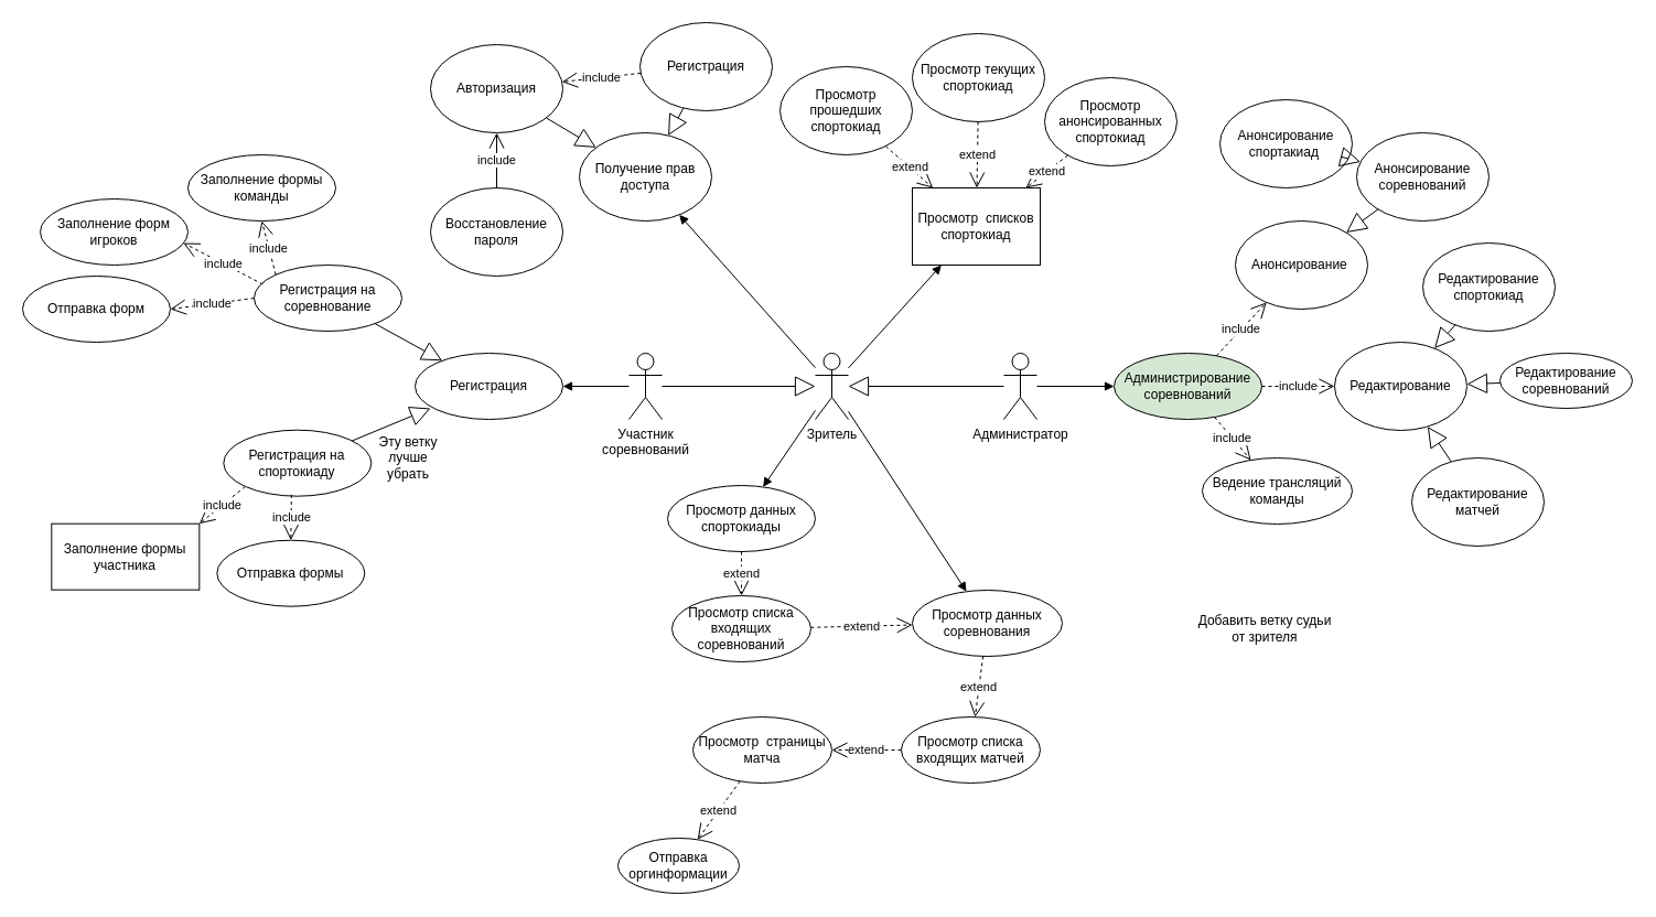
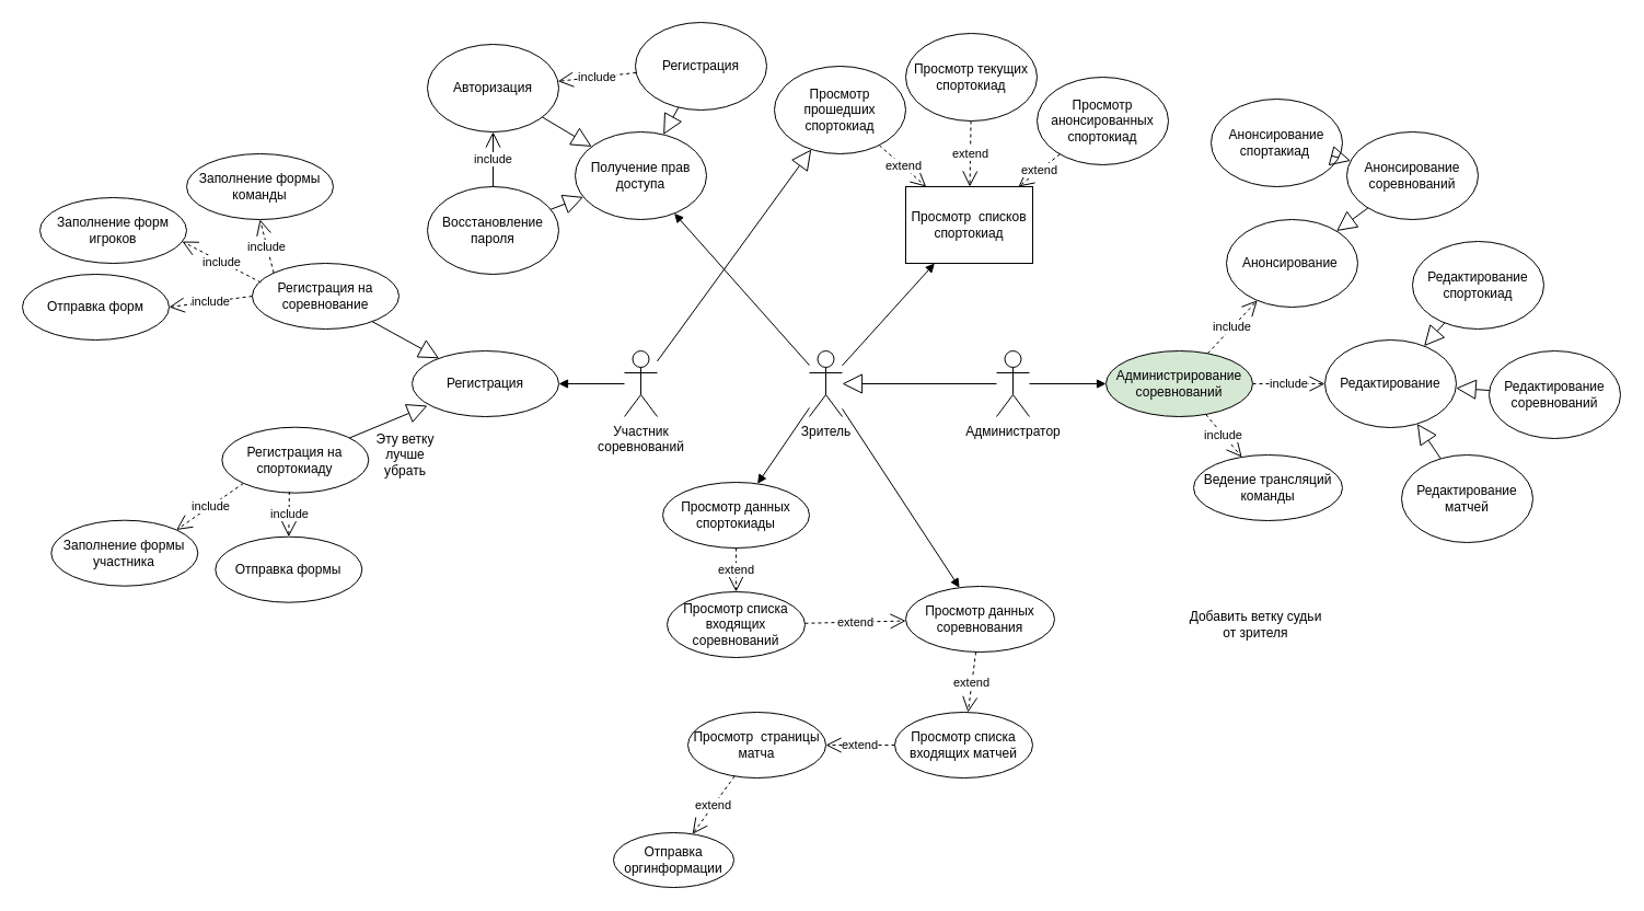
+ <mxCell id="28" value="" style="endArrow=block;endSize=16;endFill=0;html=1;rounded=0;" parent="1" source="25" target="19" edge="1"><mxGeometry width="160" relative="1" as="geometry"><mxPoint x="543.92" y="334.56" as="sourcePoint" /><mxPoint x="631.574" y="264.284" as="targetPoint" /></mxGeometry></mxCell>
- <mxCell id="58" value="Редактирование соревнований" style="ellipse;whiteSpace=wrap;html=1;" parent="1" vertex="1"><mxGeometry x="1360" y="320" width="120" height="50" as="geometry" /></mxCell>
+ <mxCell id="58" value="Редактирование соревнований" style="ellipse;whiteSpace=wrap;html=1;" parent="1" vertex="1"><mxGeometry x="1360" y="320" width="120" height="80" as="geometry" /></mxCell>
- <mxCell id="13" value="" style="endArrow=block;endSize=16;endFill=0;html=1;rounded=0;" parent="1" source="3" target="4" edge="1"><mxGeometry width="160" relative="1" as="geometry"><mxPoint x="650" y="390" as="sourcePoint" /><mxPoint x="920" y="360" as="targetPoint" /></mxGeometry></mxCell>
+ <mxCell id="13" value="" style="endArrow=block;endSize=16;endFill=0;html=1;rounded=0;" parent="1" source="3" target="6" edge="1"><mxGeometry width="160" relative="1" as="geometry"><mxPoint x="650" y="390" as="sourcePoint" /><mxPoint x="920" y="360" as="targetPoint" /></mxGeometry></mxCell>
- <mxCell id="68" value="Заполнение формы участника" style="whiteSpace=wrap;html=1;rounded=0;" parent="1" vertex="1"><mxGeometry x="46.32" y="474.69" width="134" height="60" as="geometry" /></mxCell>
+ <mxCell id="68" value="Заполнение формы участника" style="ellipse;whiteSpace=wrap;html=1;" parent="1" vertex="1"><mxGeometry x="46.32" y="474.69" width="134" height="60" as="geometry" /></mxCell>
